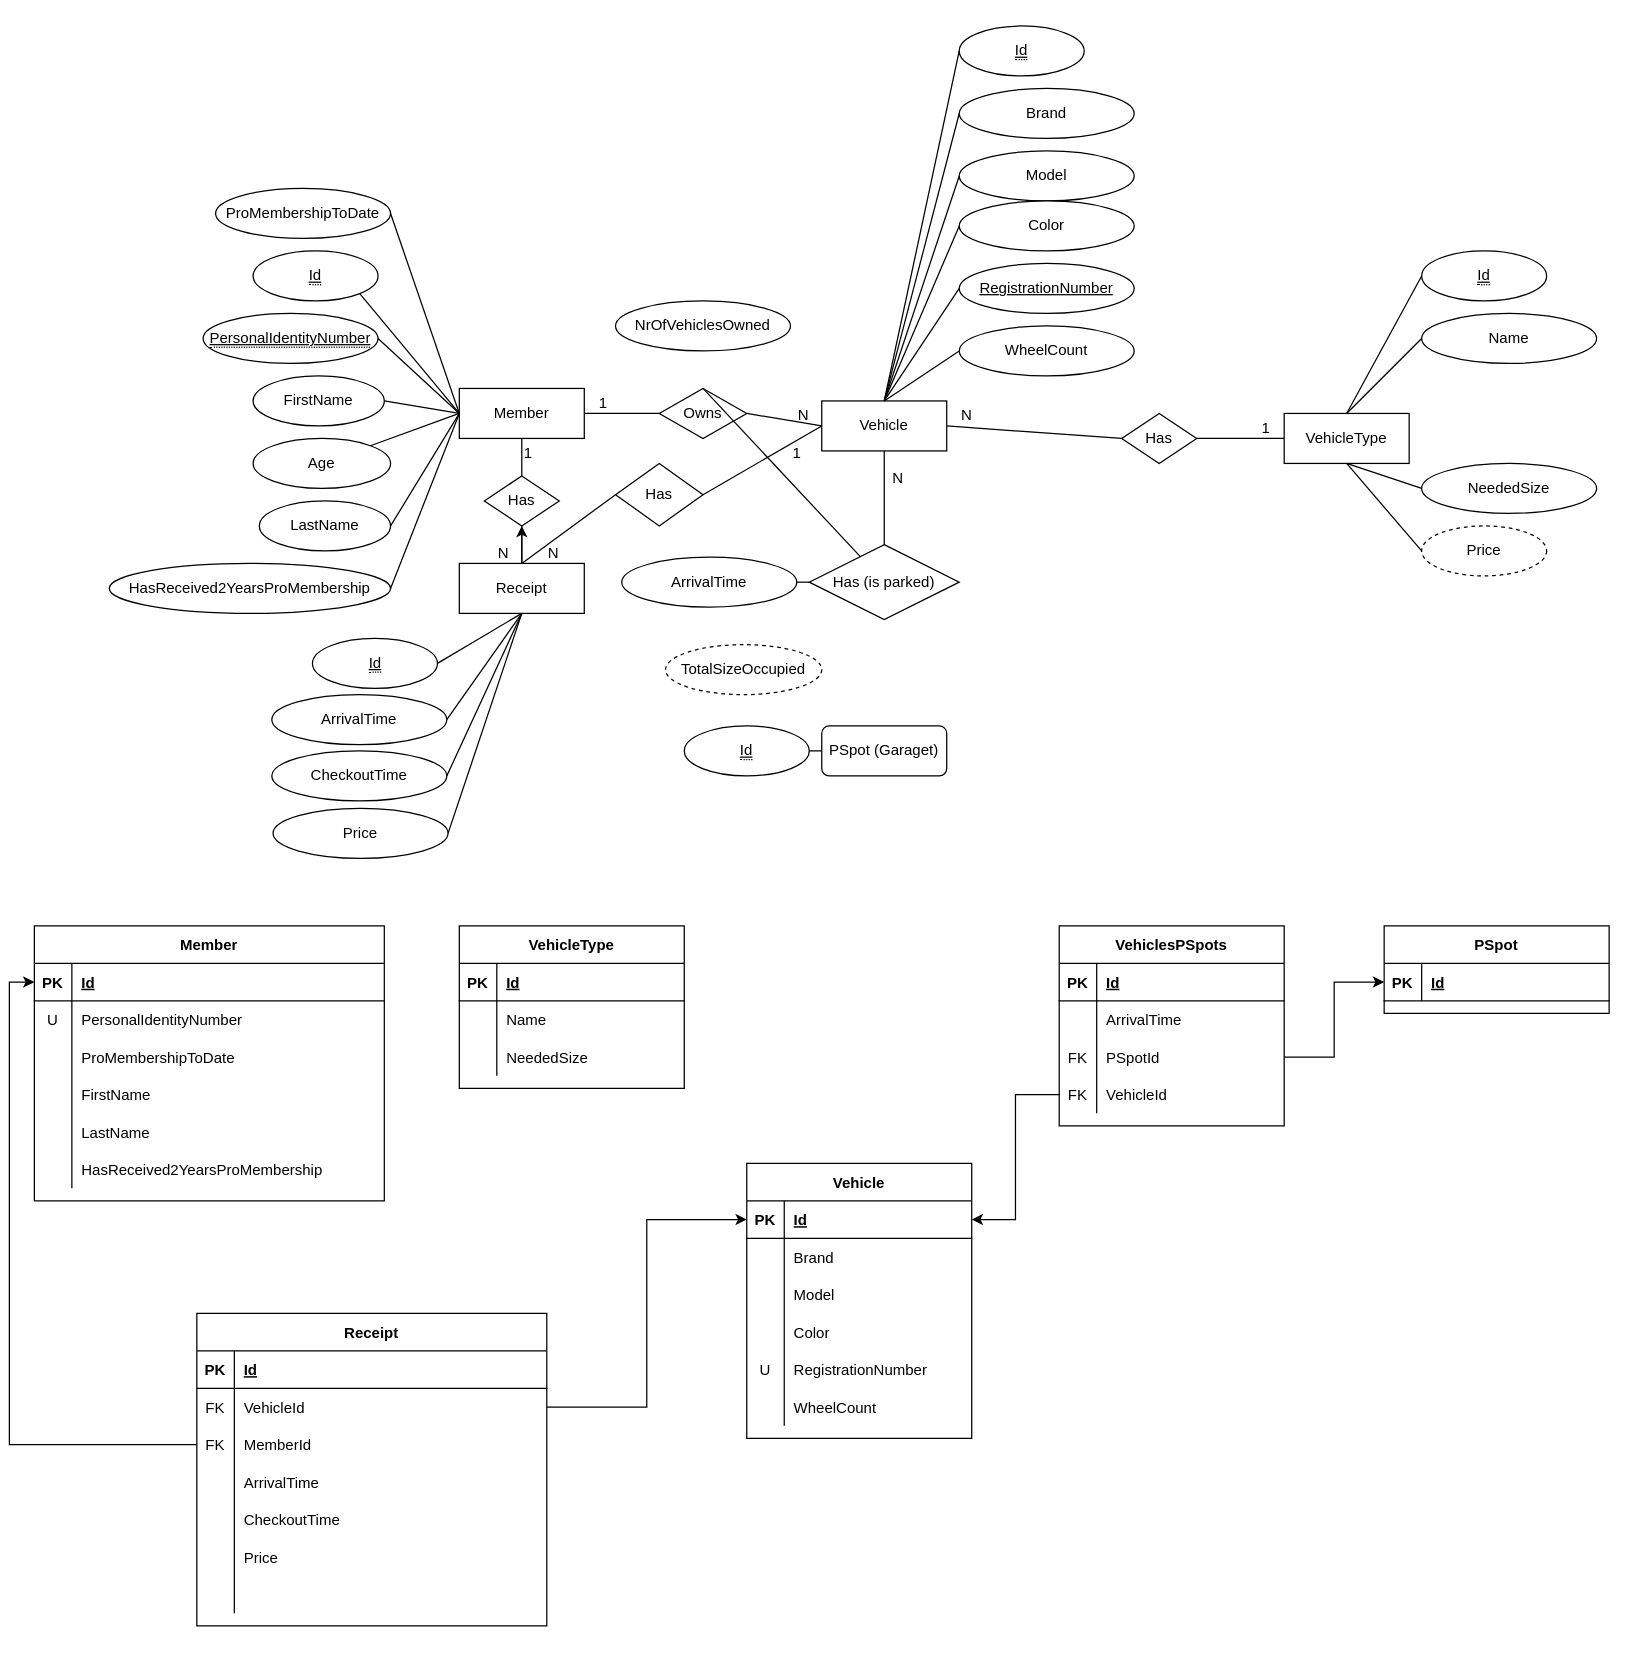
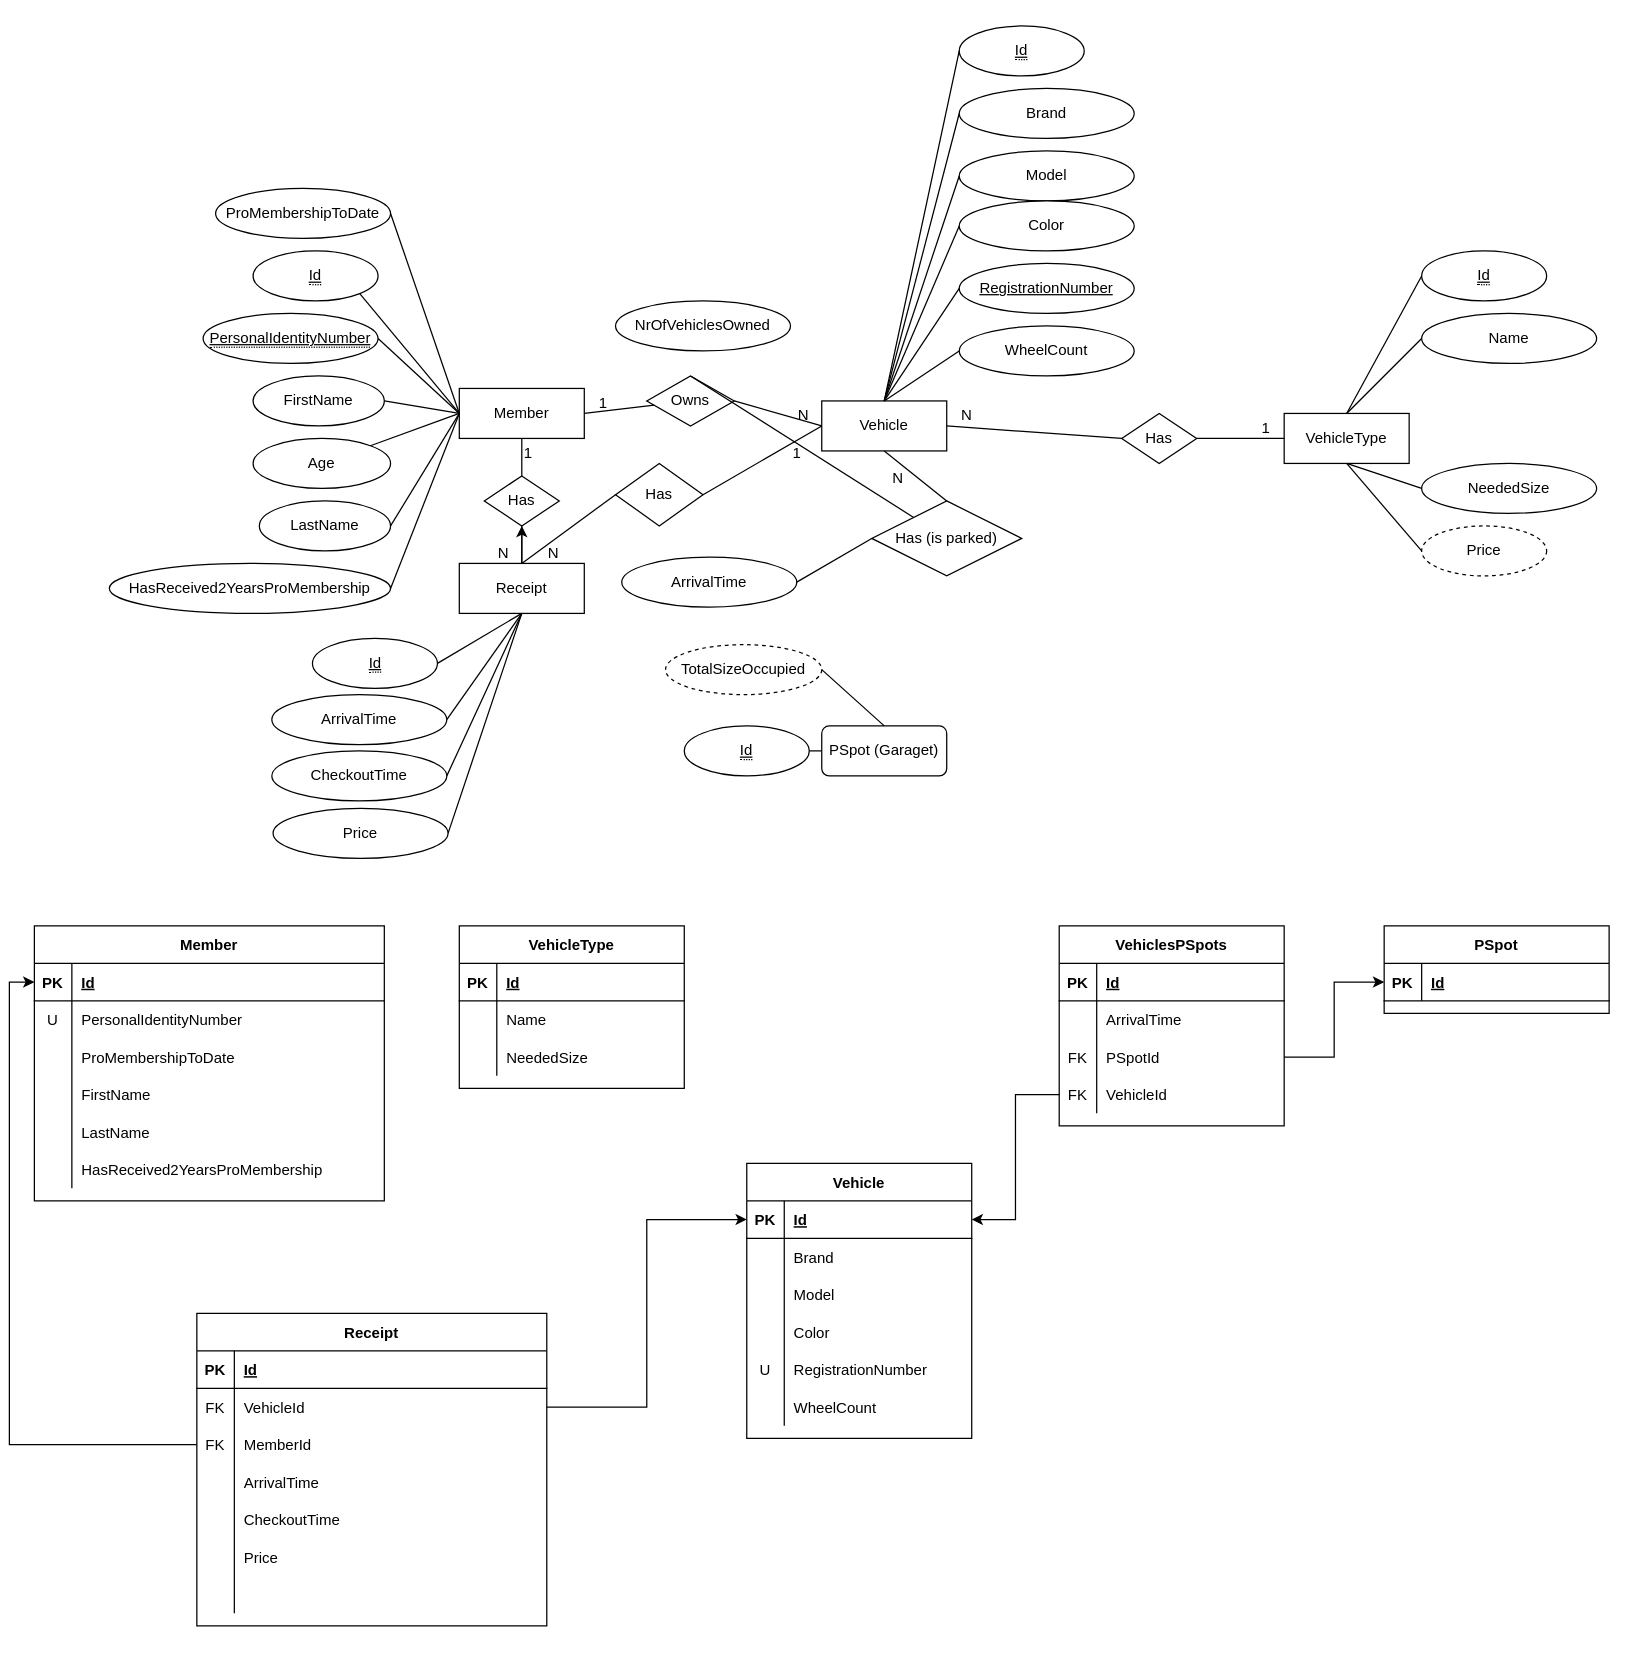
- <mxCell id="5" value="Owns" style="shape=rhombus;perimeter=rhombusPerimeter;whiteSpace=wrap;html=1;align=center;" parent="1" vertex="1"><mxGeometry x="520" y="310" width="70" height="40" as="geometry" /></mxCell>
+ <mxCell id="5" value="Owns" style="shape=rhombus;perimeter=rhombusPerimeter;whiteSpace=wrap;html=1;align=center;" parent="1" vertex="1"><mxGeometry x="510" y="300" width="70" height="40" as="geometry" /></mxCell>
- <mxCell id="78" value="Has (is parked)" style="shape=rhombus;perimeter=rhombusPerimeter;whiteSpace=wrap;html=1;align=center;" parent="1" vertex="1"><mxGeometry x="640" y="435" width="120" height="60" as="geometry" /></mxCell>
+ <mxCell id="78" value="Has (is parked)" style="shape=rhombus;perimeter=rhombusPerimeter;whiteSpace=wrap;html=1;align=center;" parent="1" vertex="1"><mxGeometry x="690" y="400" width="120" height="60" as="geometry" /></mxCell>
+ <mxCell id="87" value="" style="endArrow=none;html=1;rounded=0;exitX=0.5;exitY=0;exitDx=0;exitDy=0;entryX=1;entryY=0.5;entryDx=0;entryDy=0;" parent="1" source="11" target="86" edge="1"><mxGeometry relative="1" as="geometry"><mxPoint x="640" y="450" as="sourcePoint" /><mxPoint x="640" y="495" as="targetPoint" /></mxGeometry></mxCell>
